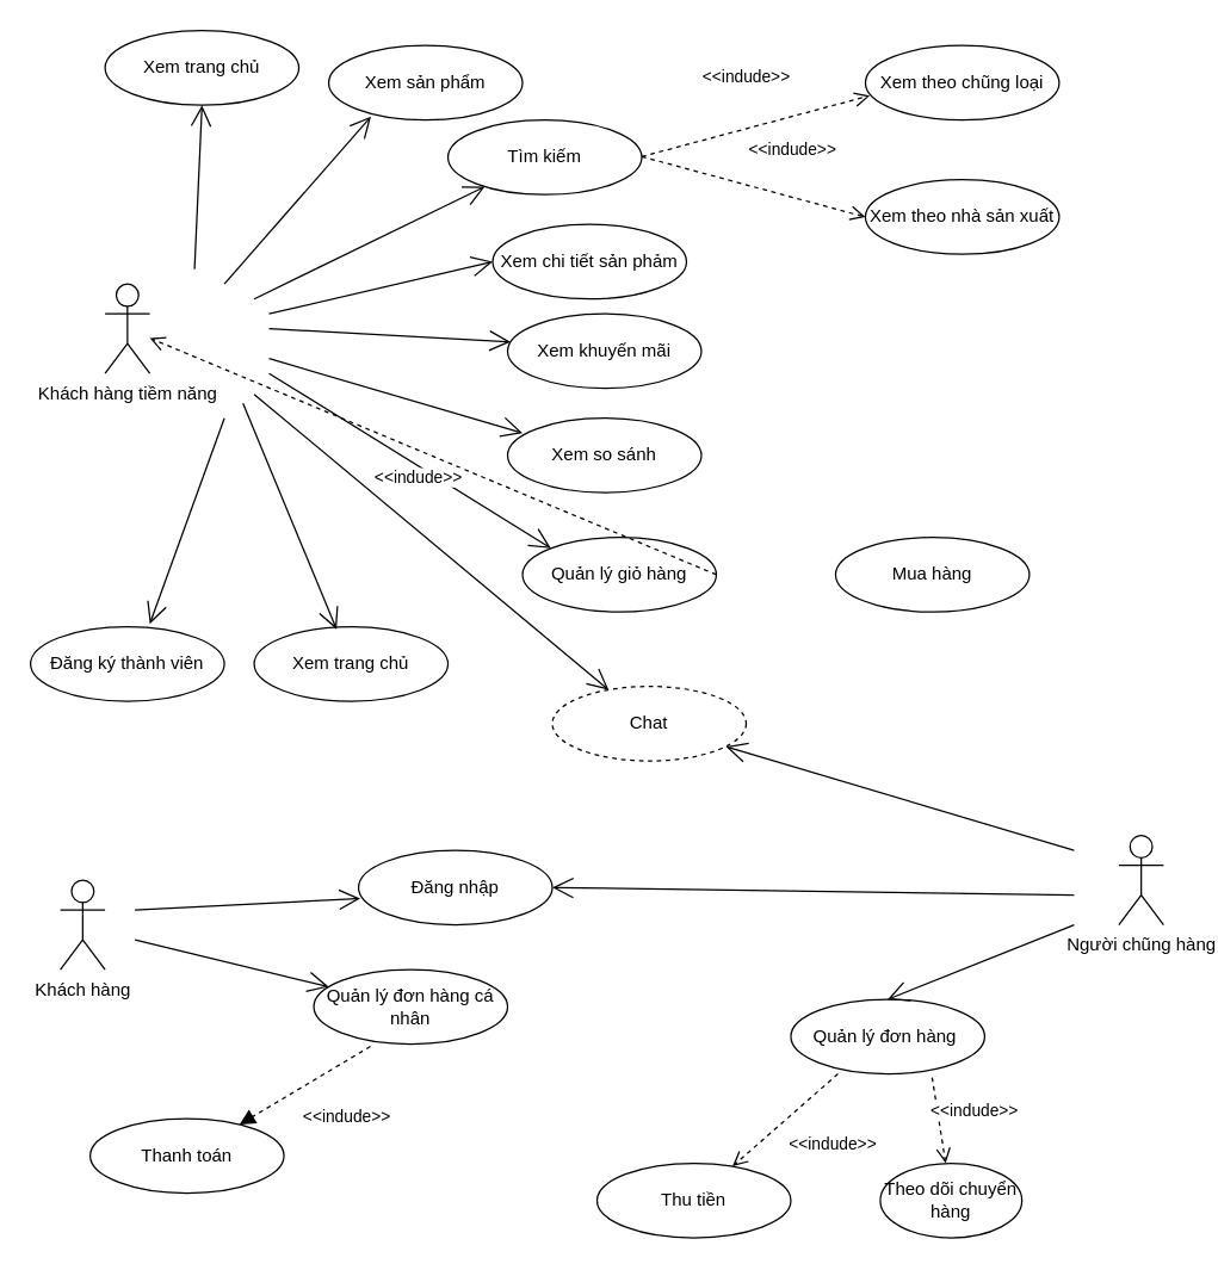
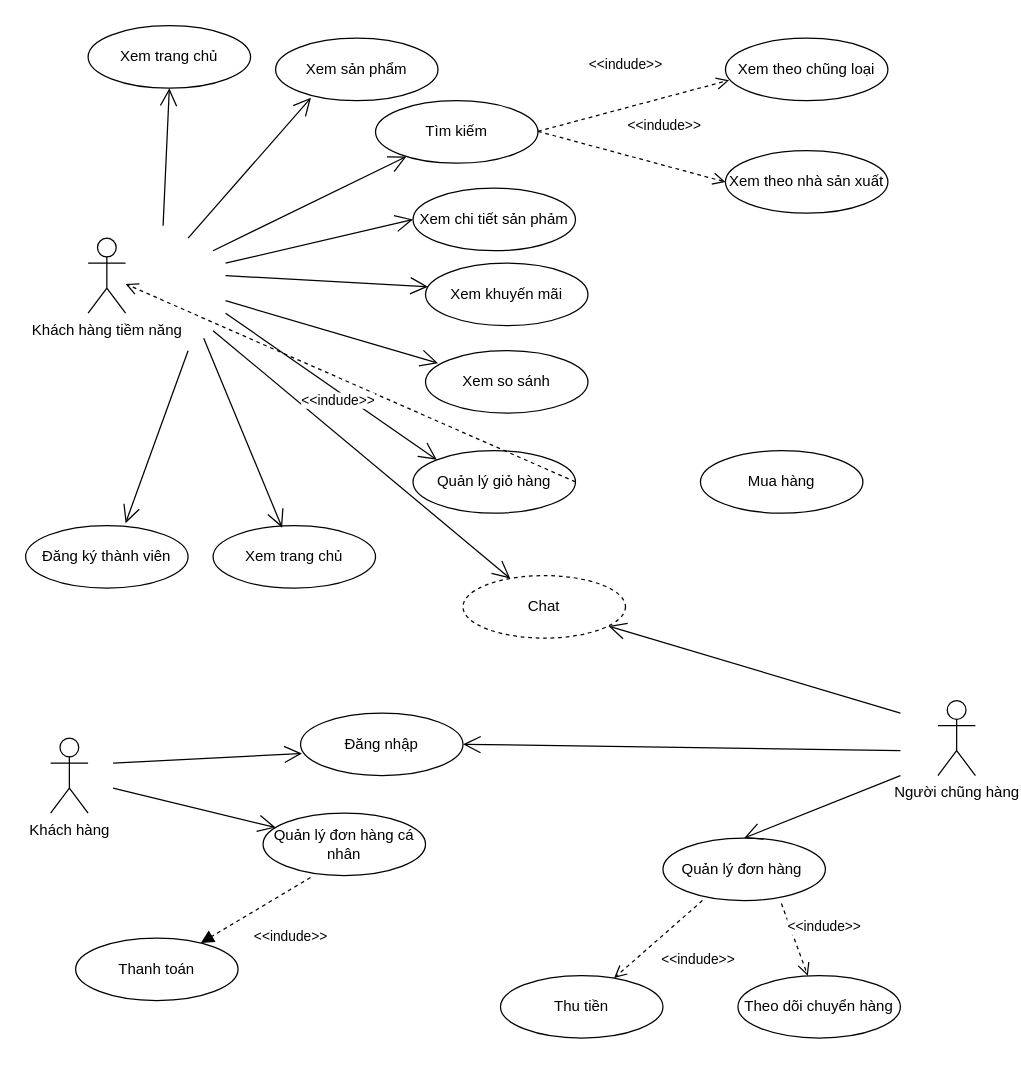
- <mxCell id="18" value="Quản lý giỏ hàng" style="ellipse;whiteSpace=wrap;html=1;" vertex="1" parent="1"><mxGeometry x="350" y="360" width="130" height="50" as="geometry" /></mxCell>
+ <mxCell id="18" value="Quản lý giỏ hàng" style="ellipse;whiteSpace=wrap;html=1;" vertex="1" parent="1"><mxGeometry x="330" y="360" width="130" height="50" as="geometry" /></mxCell>
- <mxCell id="40" value="Theo dõi chuyển hàng" style="ellipse;whiteSpace=wrap;html=1;" vertex="1" parent="1"><mxGeometry x="590" y="780" width="95" height="50" as="geometry" /></mxCell>
+ <mxCell id="40" value="Theo dõi chuyển hàng" style="ellipse;whiteSpace=wrap;html=1;" vertex="1" parent="1"><mxGeometry x="590" y="780" width="130" height="50" as="geometry" /></mxCell>
